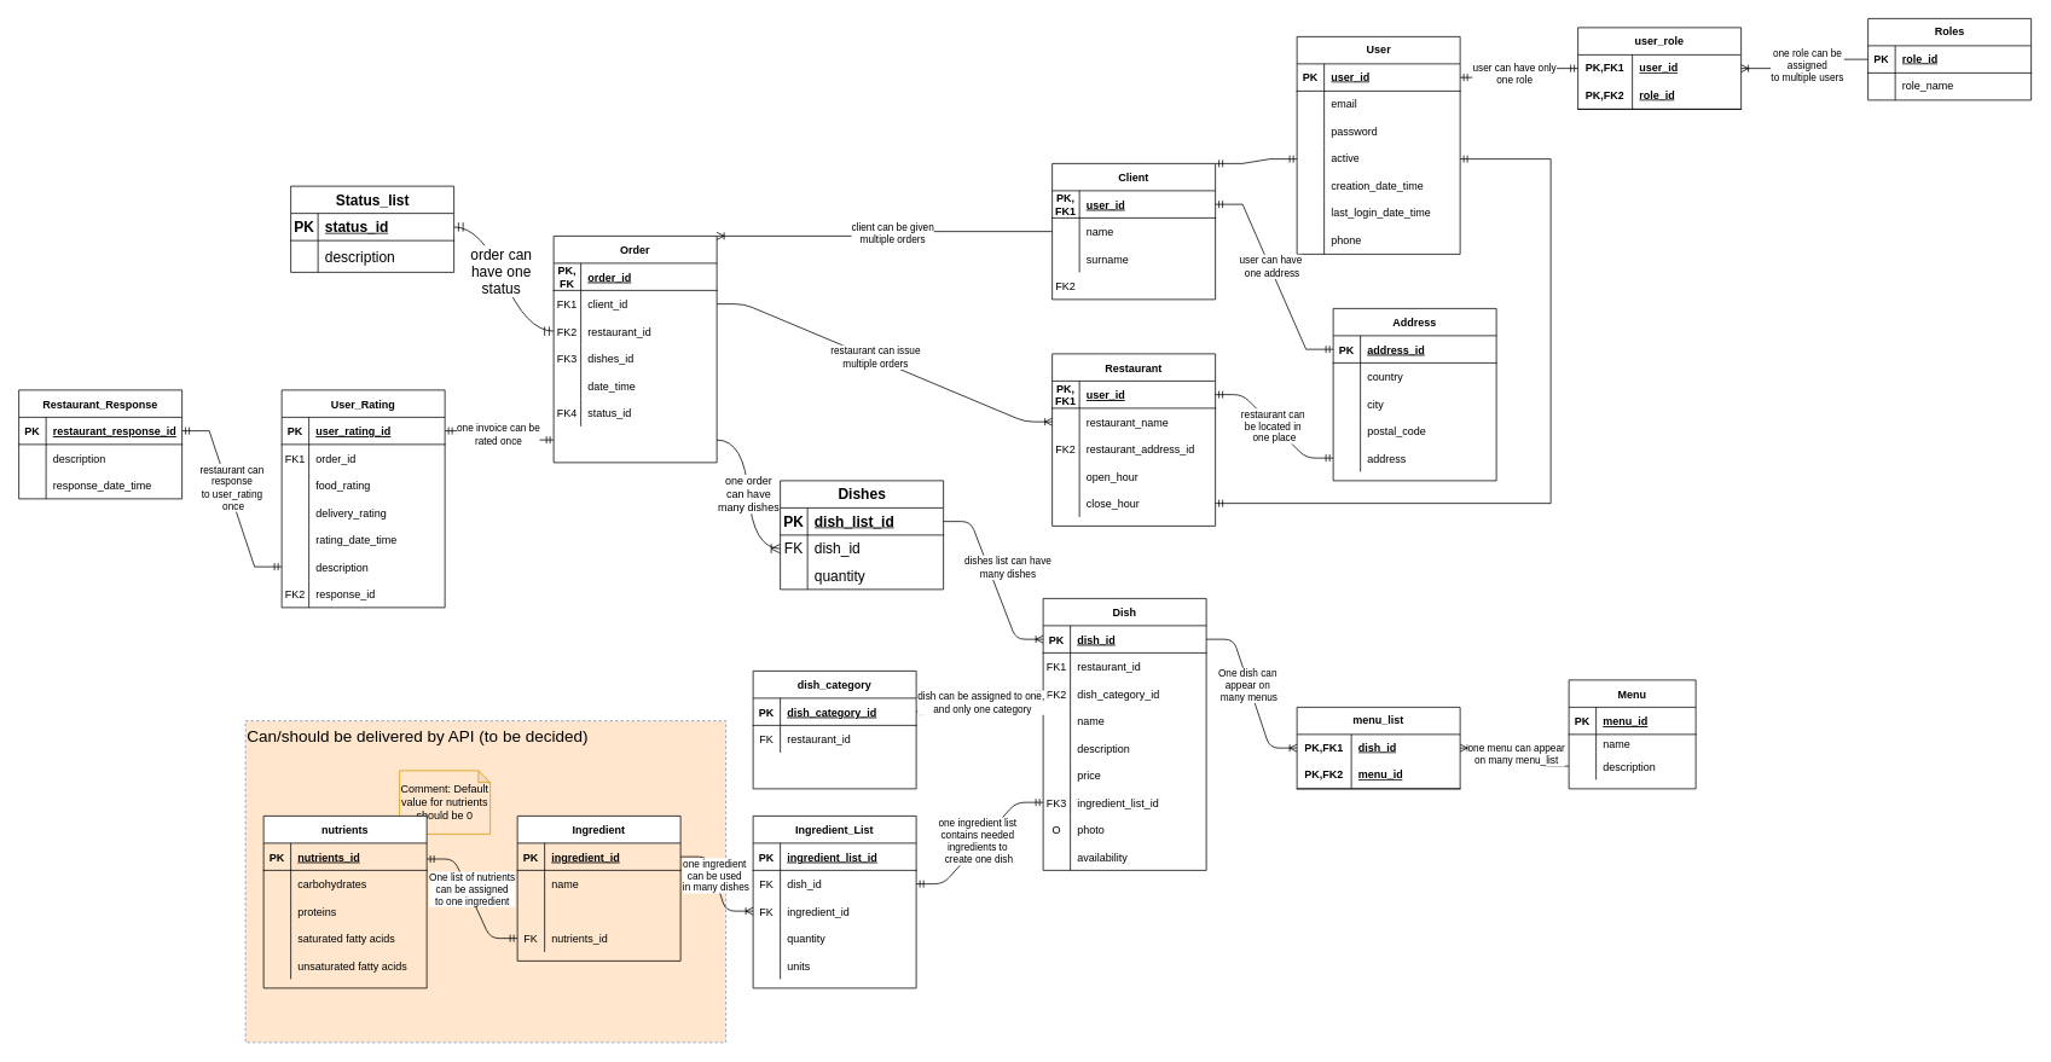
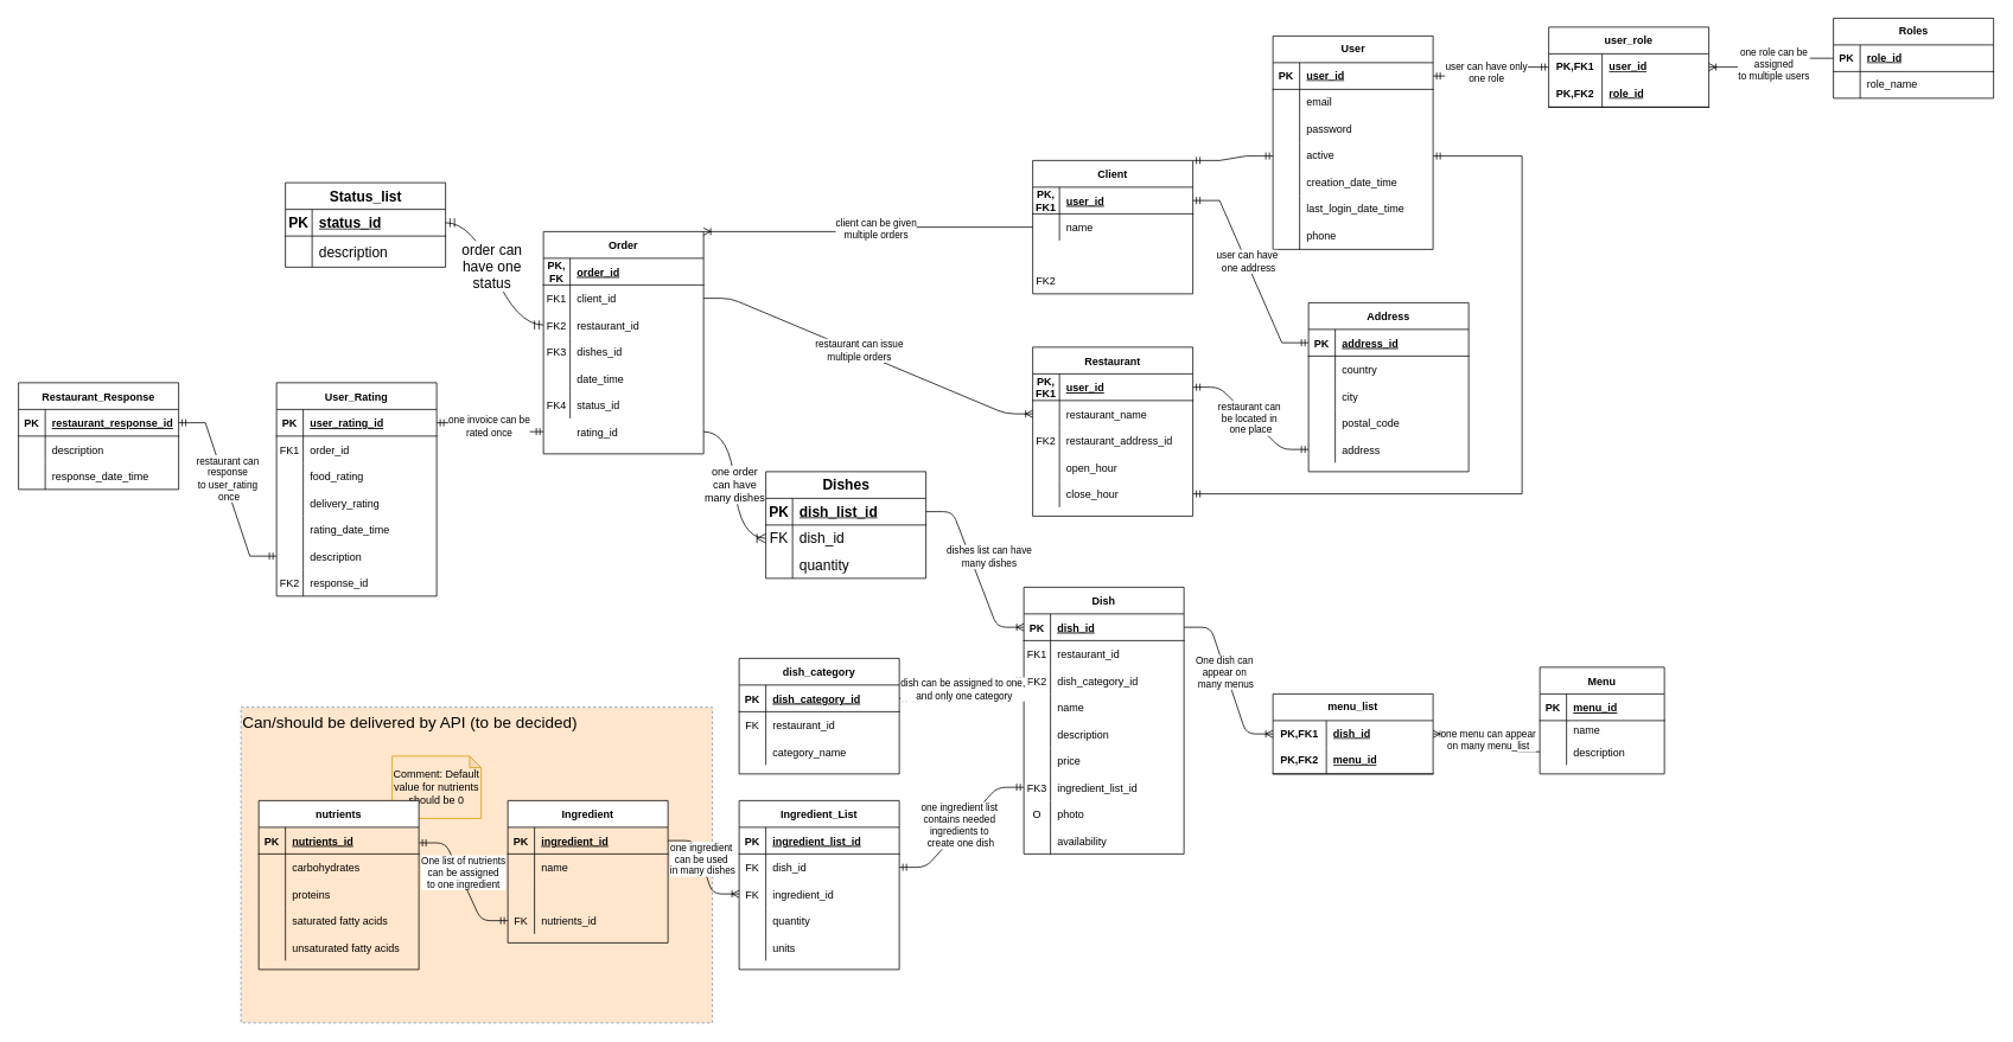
- <mxCell id="13" value="surname" style="shape=partialRectangle;connectable=0;fillColor=none;top=0;left=0;bottom=0;right=0;align=left;spacingLeft=6;overflow=hidden;" parent="11" vertex="1"><mxGeometry x="30" width="150" height="30" as="geometry"><mxRectangle width="150" height="30" as="alternateBounds" /></mxGeometry></mxCell>
+ <mxCell id="94" value="rating_id" style="shape=partialRectangle;connectable=0;fillColor=none;top=0;left=0;bottom=0;right=0;align=left;spacingLeft=6;overflow=hidden;" parent="93" vertex="1"><mxGeometry x="30" width="150" height="30" as="geometry"><mxRectangle width="150" height="30" as="alternateBounds" /></mxGeometry></mxCell>
+ <mxCell id="124" value="category_name" style="shape=partialRectangle;connectable=0;fillColor=none;top=0;left=0;bottom=0;right=0;align=left;spacingLeft=6;overflow=hidden;" parent="122" vertex="1"><mxGeometry x="30" width="150" height="30" as="geometry"><mxRectangle width="150" height="30" as="alternateBounds" /></mxGeometry></mxCell>
